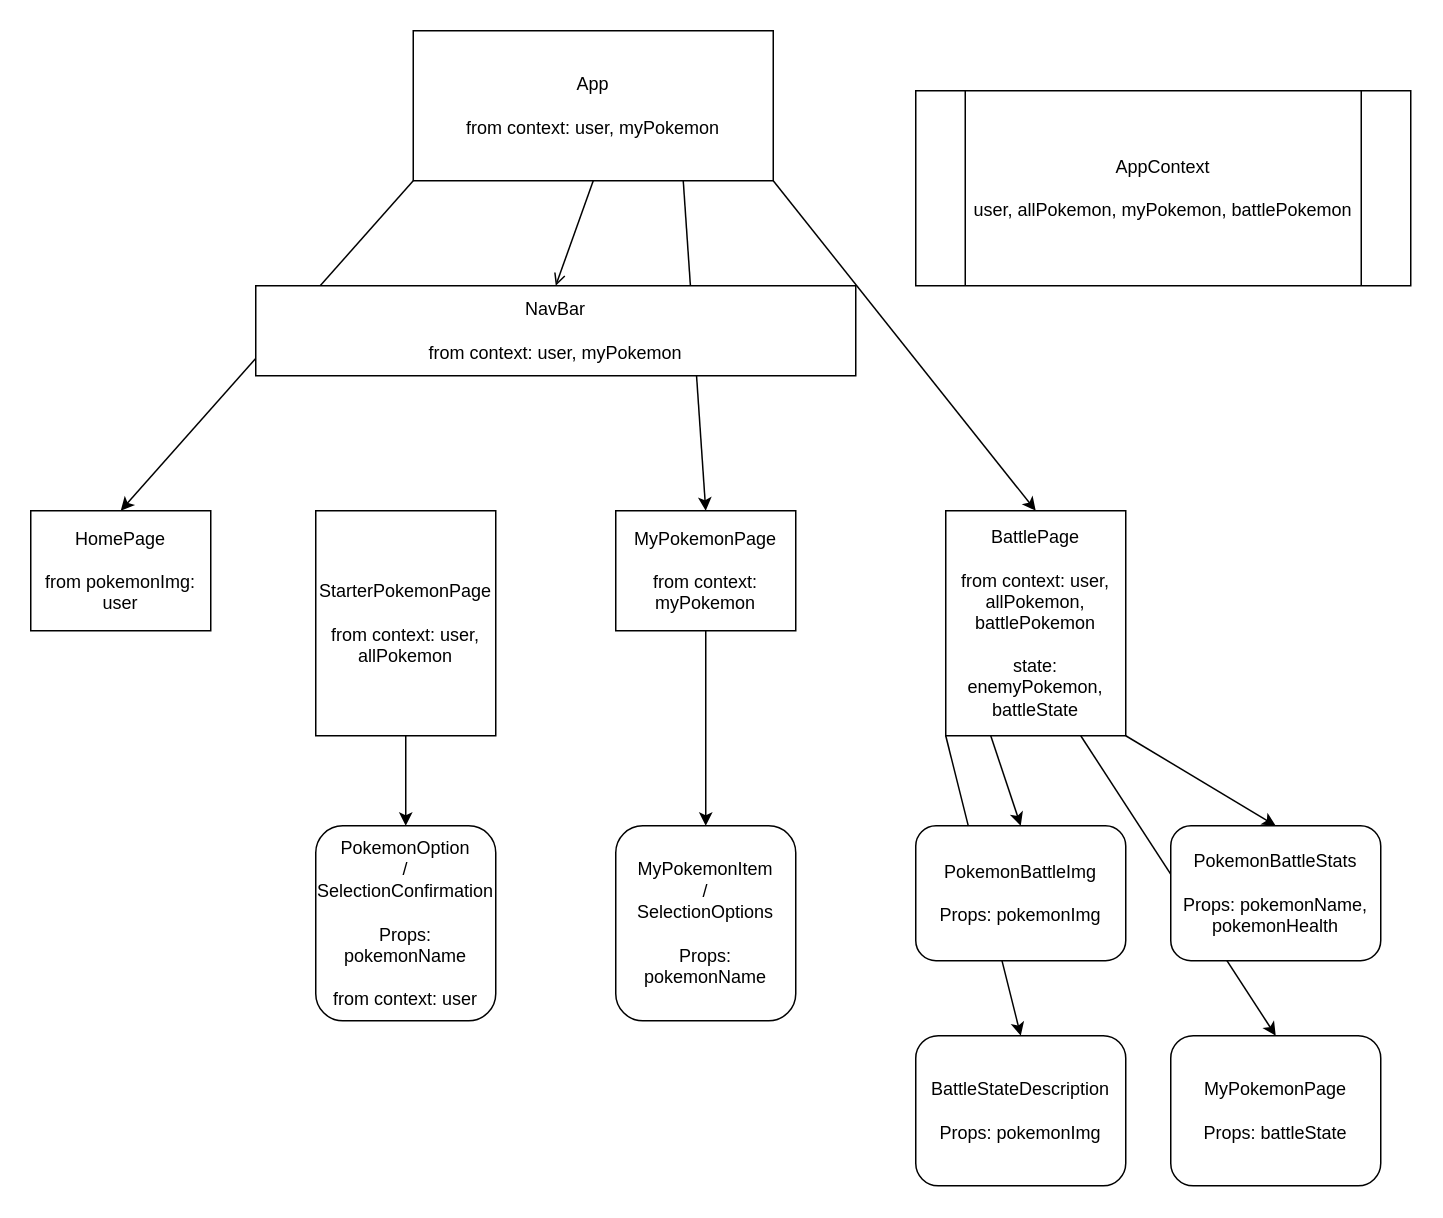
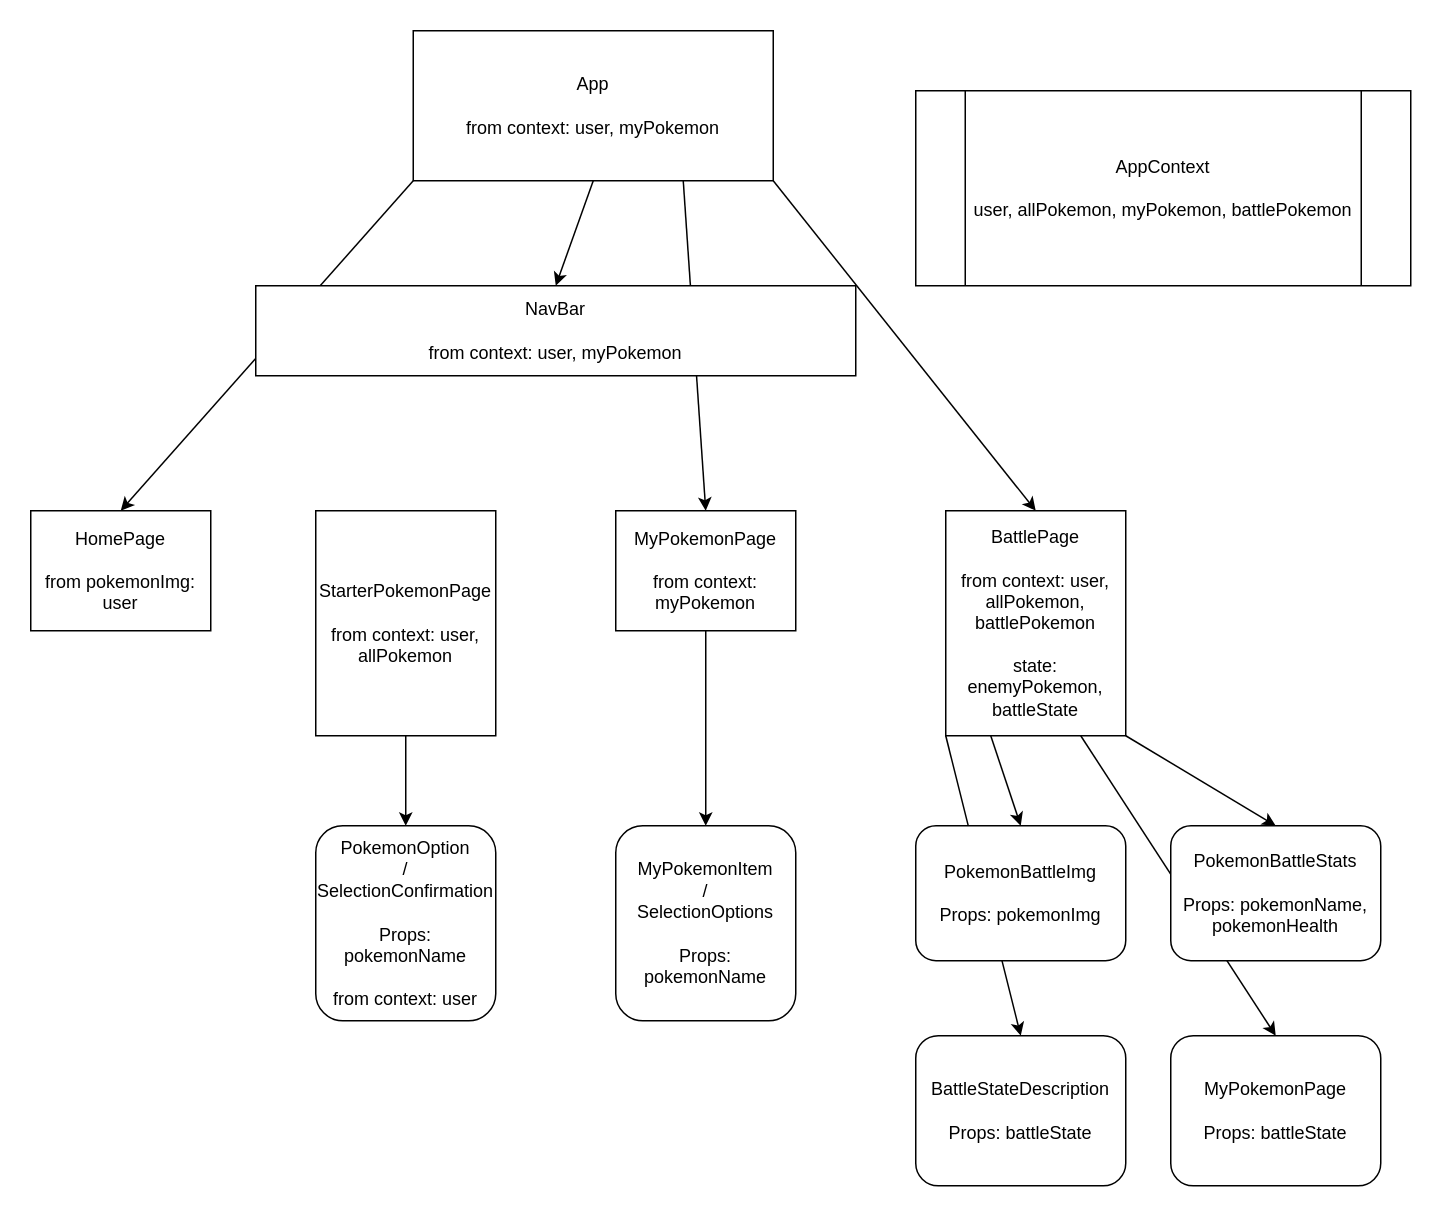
- <mxCell id="4" style="edgeStyle=none;html=1;exitX=0.5;exitY=1;exitDx=0;exitDy=0;entryX=0.5;entryY=0;entryDx=0;entryDy=0;endArrow=open;" edge="1" parent="1" source="6" target="9"><mxGeometry relative="1" as="geometry" /></mxCell>
+ <mxCell id="4" style="edgeStyle=none;html=1;exitX=0.5;exitY=1;exitDx=0;exitDy=0;entryX=0.5;entryY=0;entryDx=0;entryDy=0;" edge="1" parent="1" source="6" target="9"><mxGeometry relative="1" as="geometry" /></mxCell>
- <mxCell id="22" value="BattleStateDescription&lt;br&gt;&lt;br&gt;Props: pokemonImg" style="rounded=1;whiteSpace=wrap;html=1;" vertex="1" parent="1"><mxGeometry x="610" y="690" width="140" height="100" as="geometry" /></mxCell>
+ <mxCell id="22" value="BattleStateDescription&lt;br&gt;&lt;br&gt;Props: battleState" style="rounded=1;whiteSpace=wrap;html=1;" vertex="1" parent="1"><mxGeometry x="610" y="690" width="140" height="100" as="geometry" /></mxCell>
